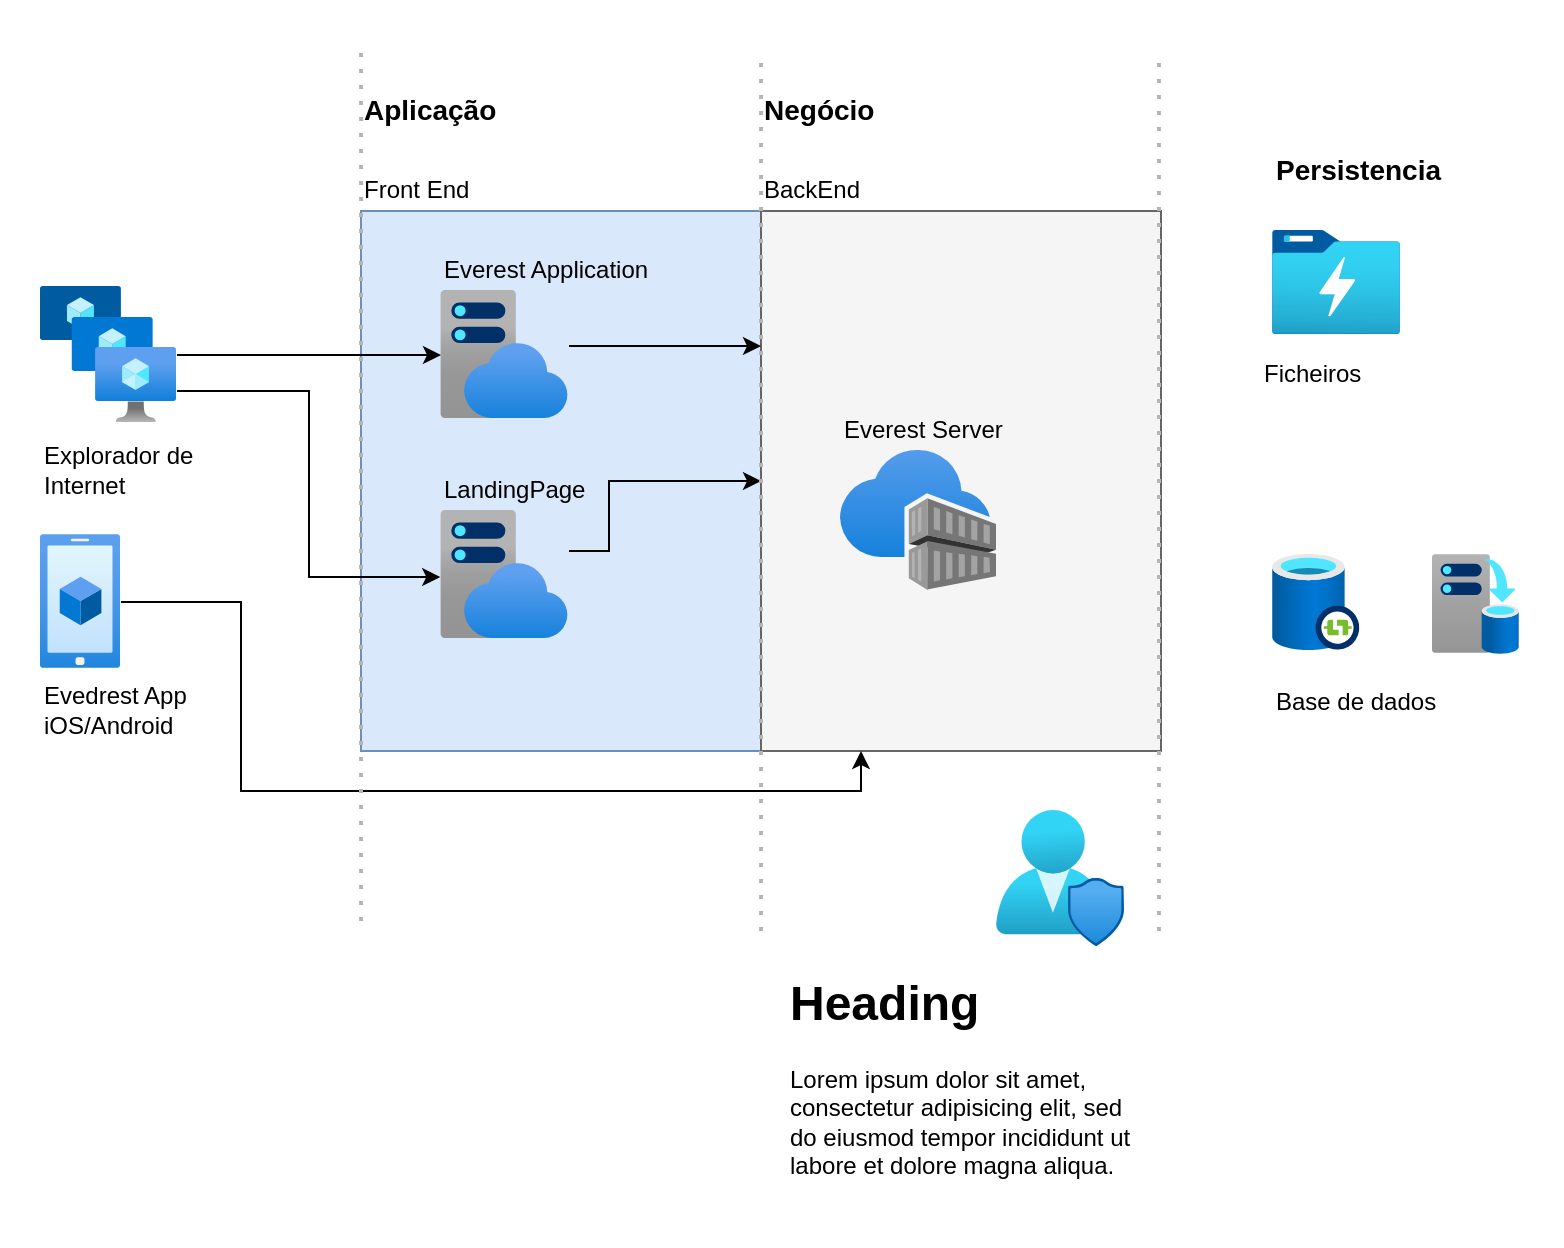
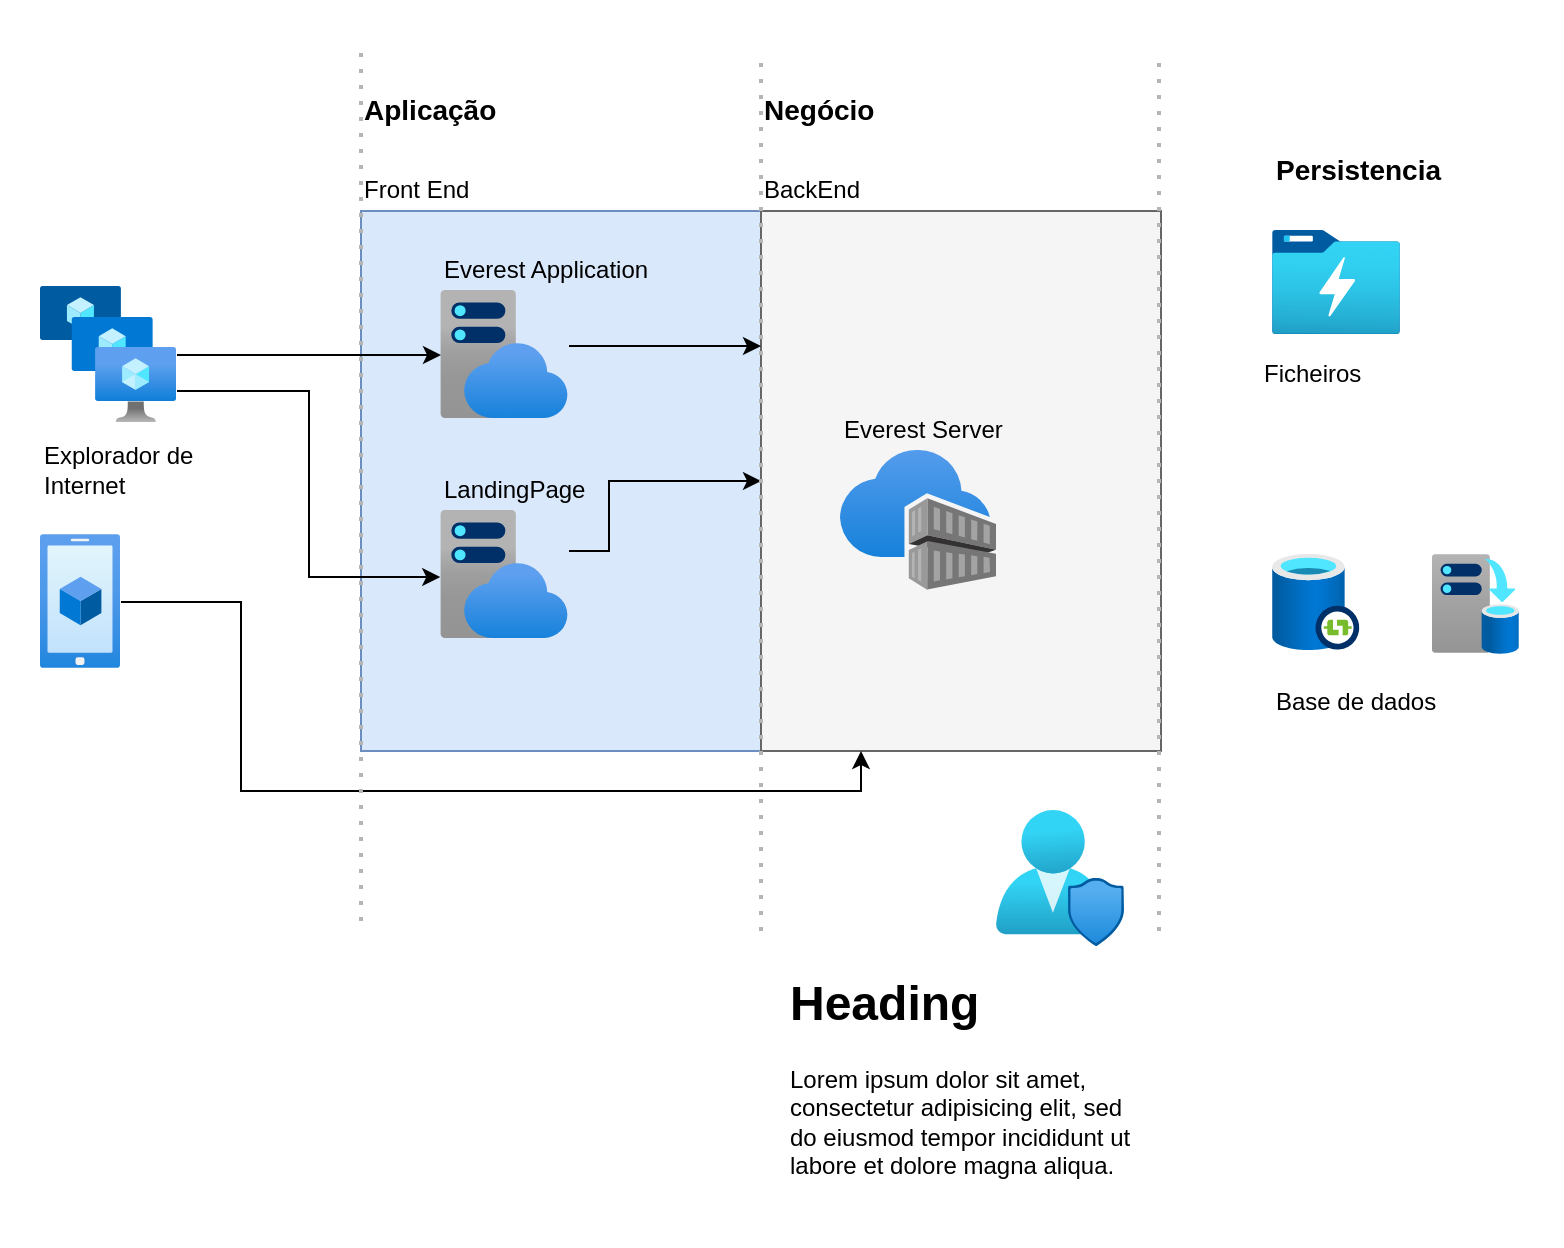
- <mxCell id="25" value="Evedrest App&lt;br&gt;iOS/Android" style="text;html=1;strokeColor=none;fillColor=none;align=left;verticalAlign=middle;whiteSpace=wrap;rounded=0;" parent="1" vertex="1"><mxGeometry x="20" y="345" width="110" height="20" as="geometry" /></mxCell>
